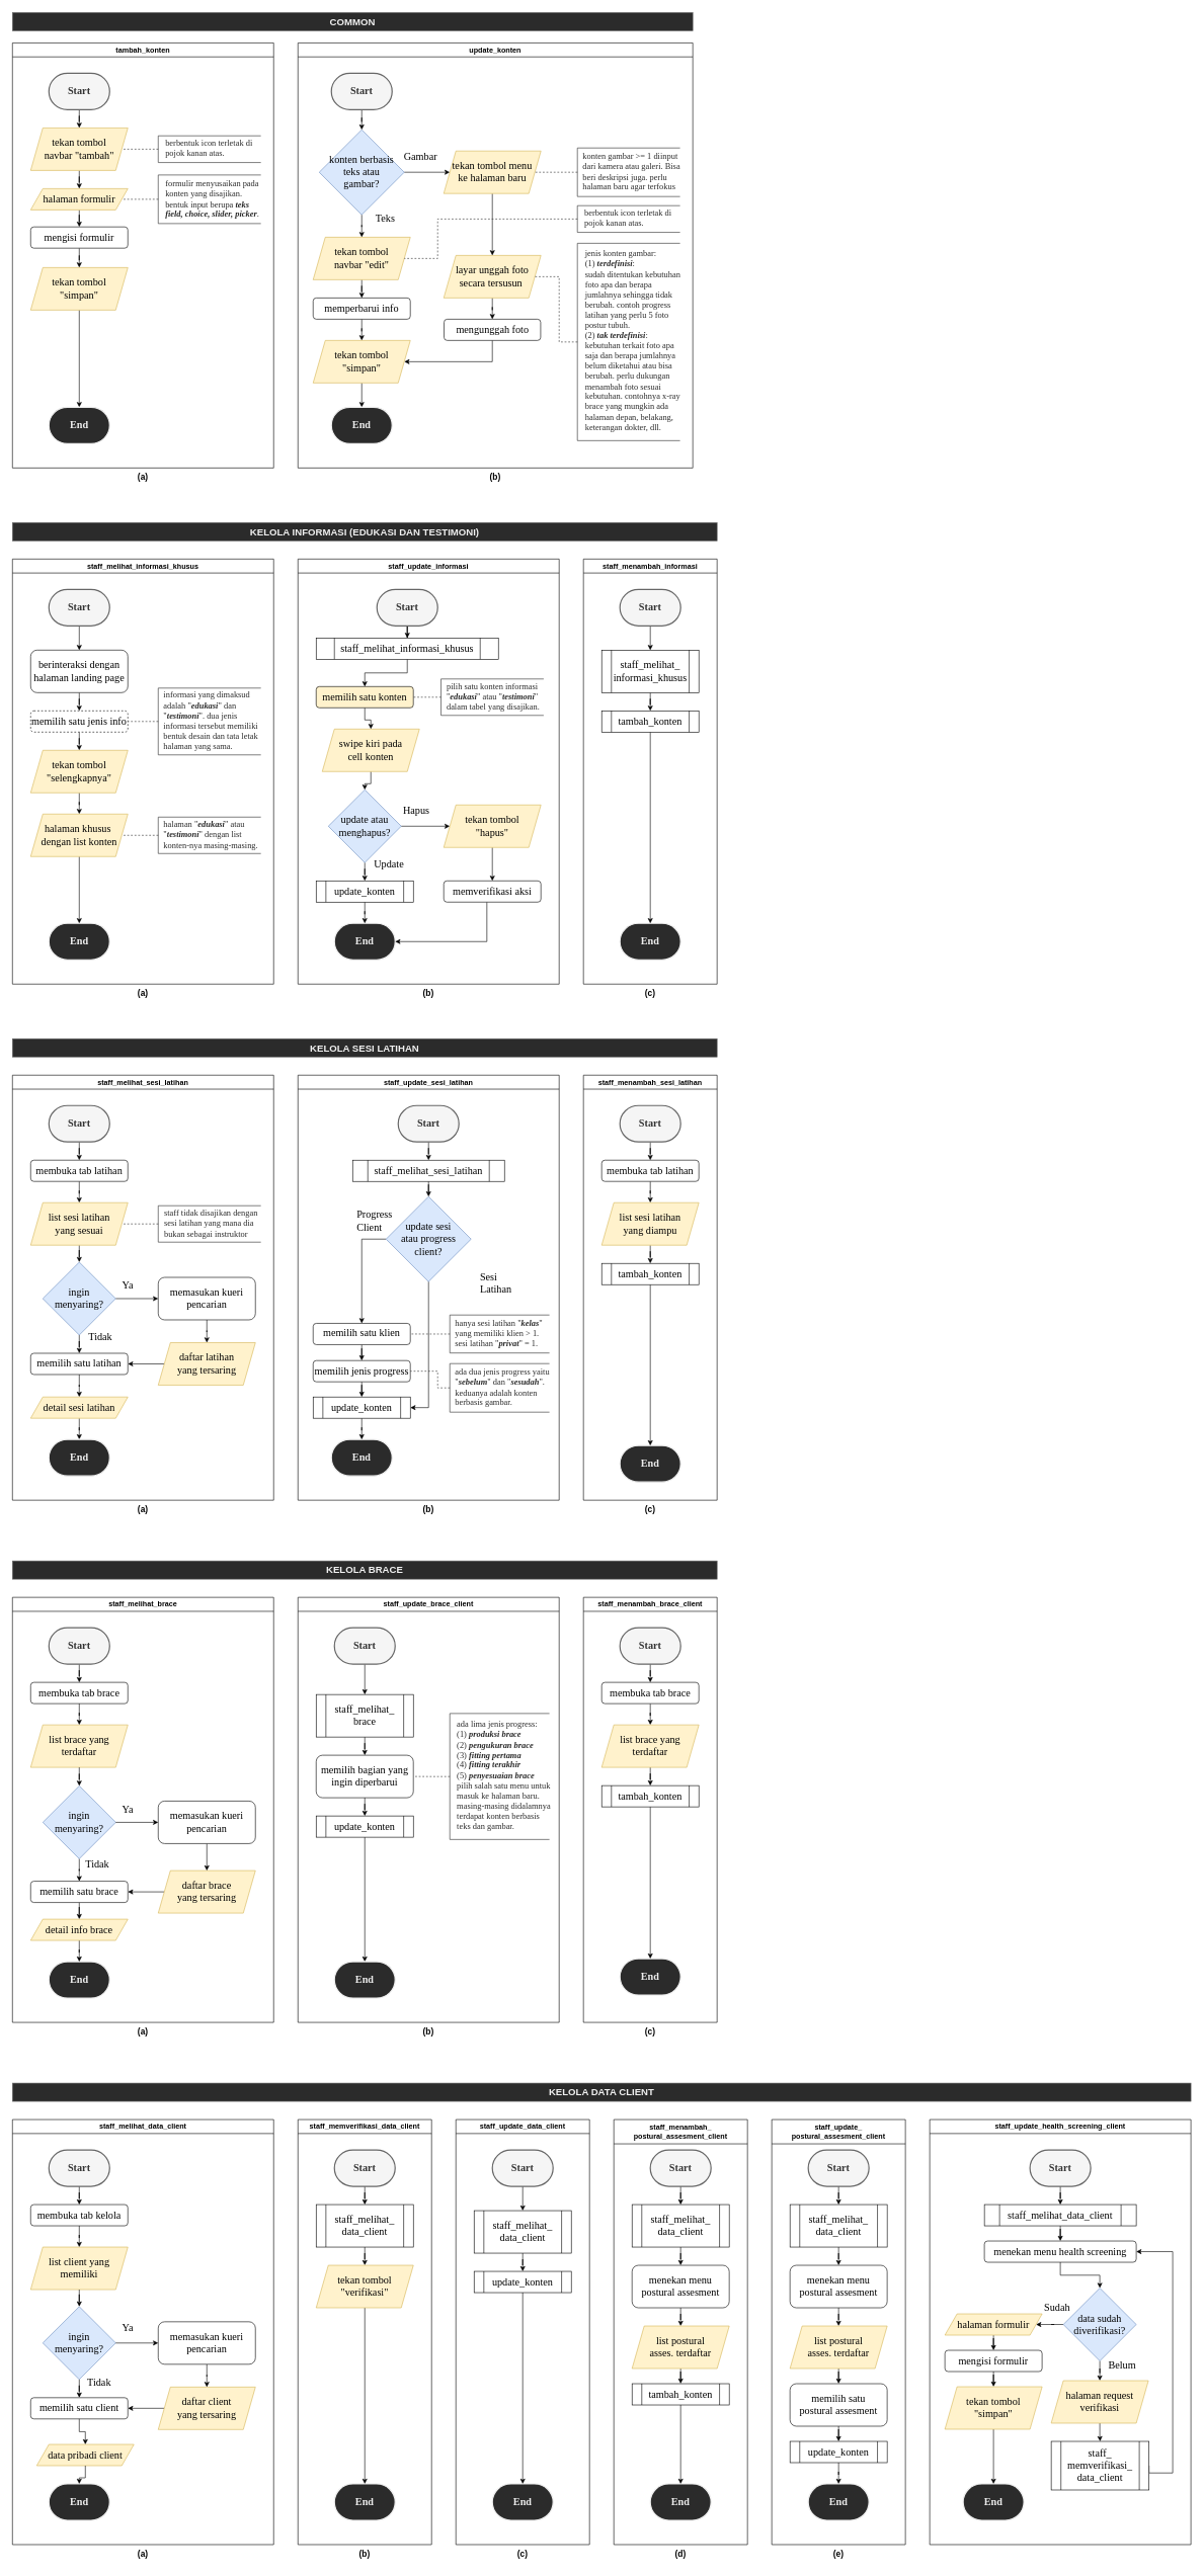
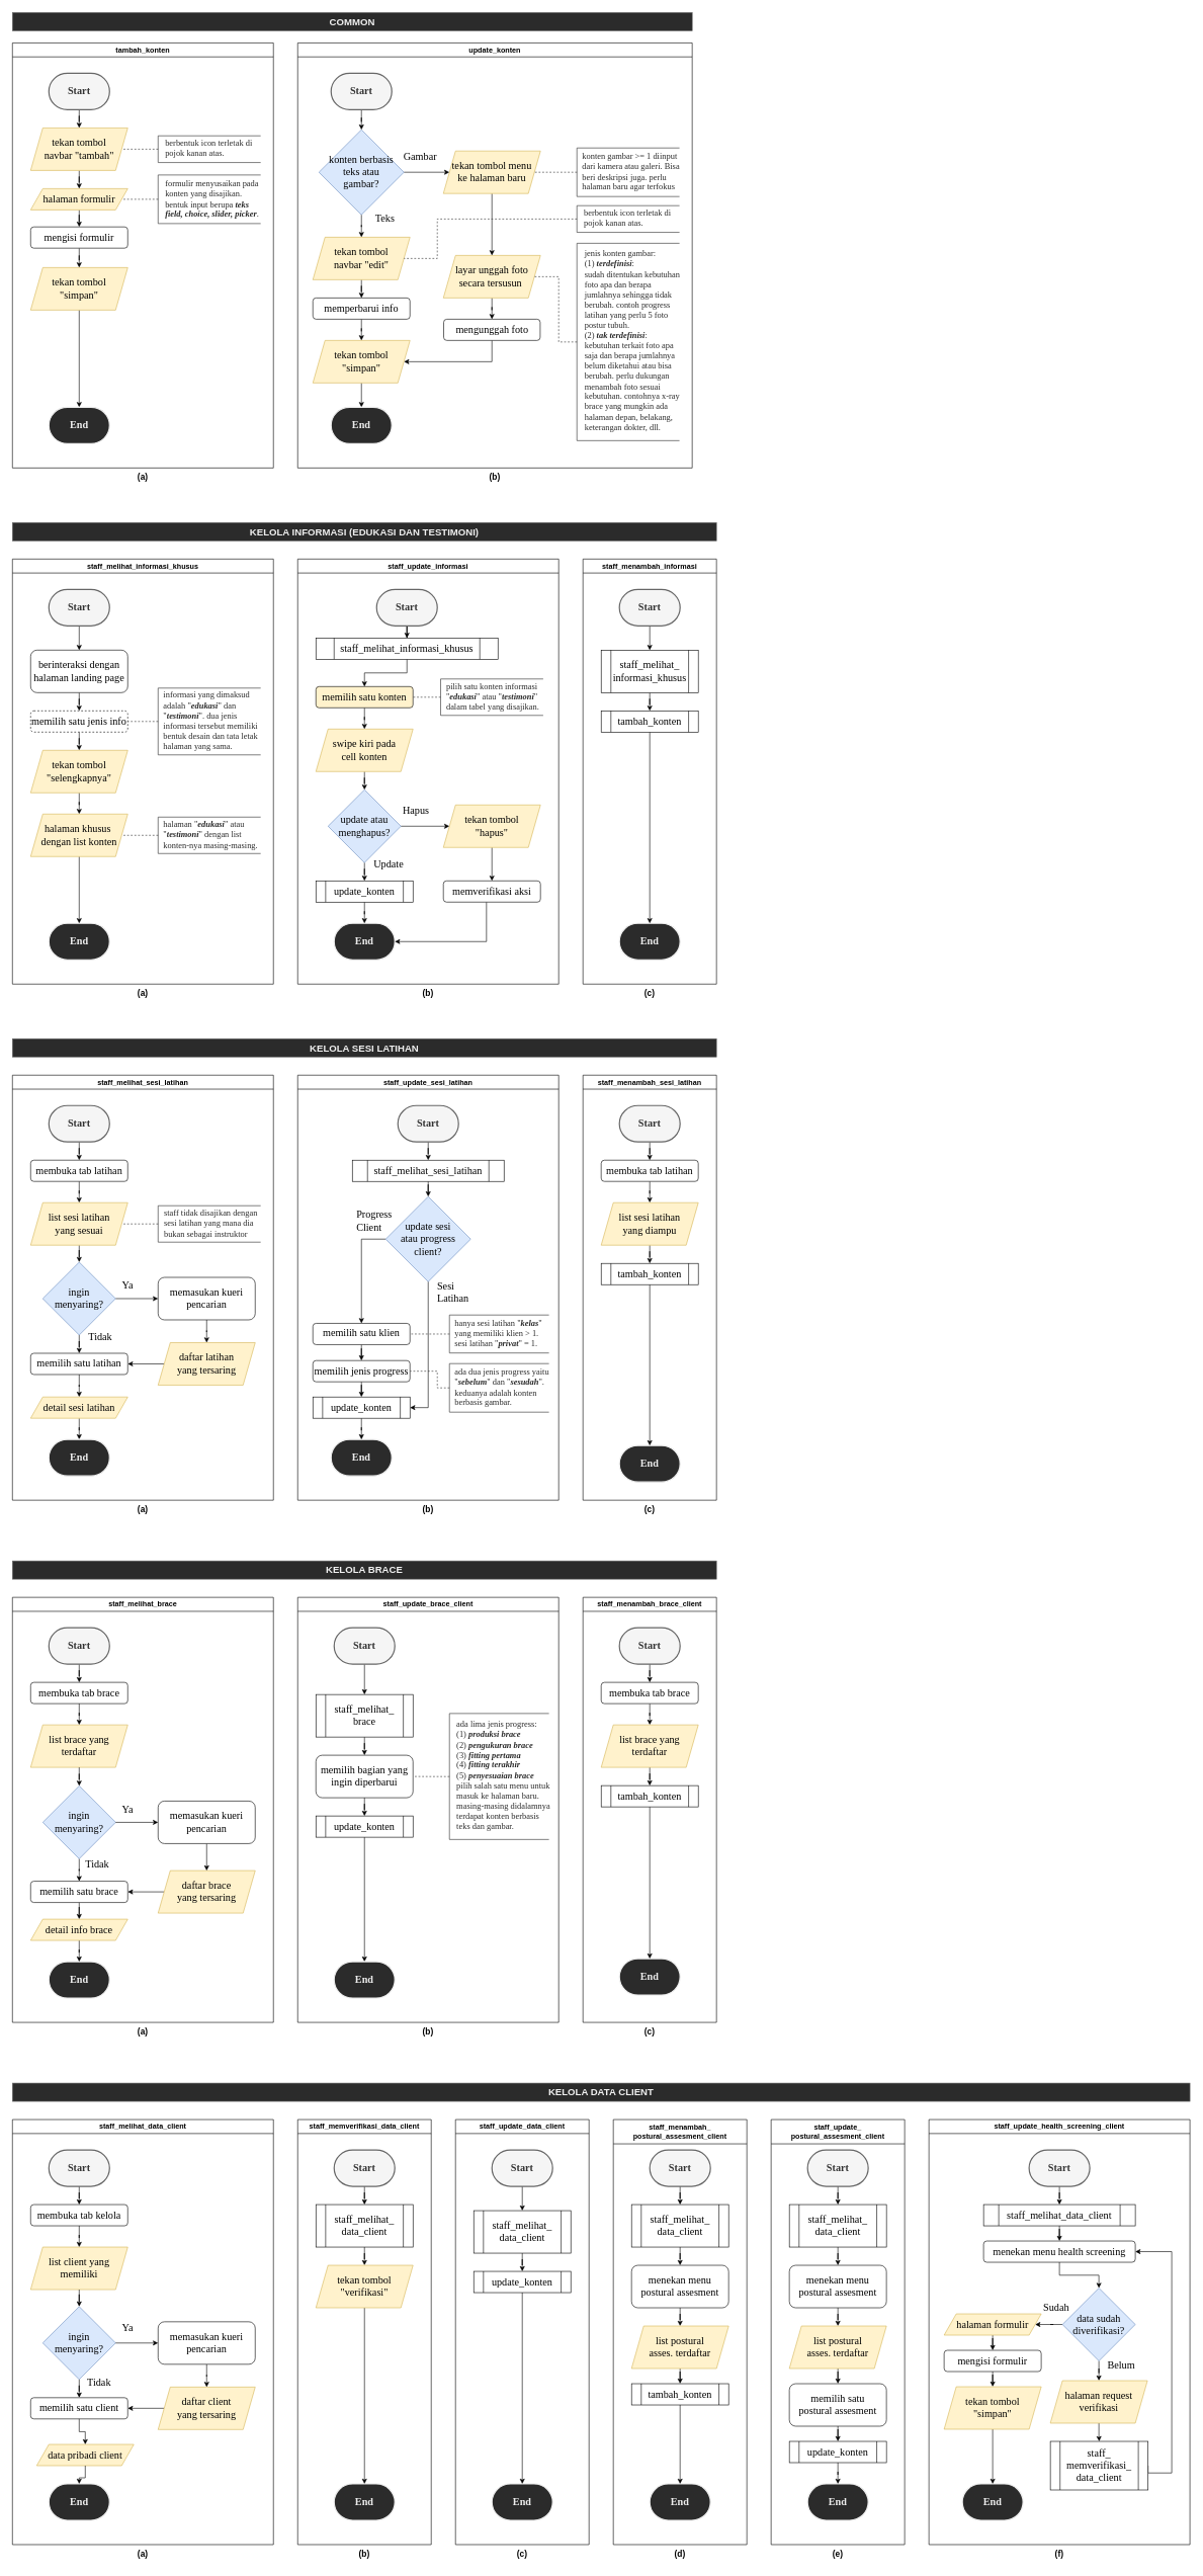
- <mxCell id="90" value="swipe kiri pada &lt;br&gt;cell konten" style="shape=parallelogram;perimeter=parallelogramPerimeter;whiteSpace=wrap;html=1;fixedSize=1;strokeWidth=1;fillColor=#fff2cc;strokeColor=#d6b656;fontSize=17;fontFamily=Times New Roman;" parent="83" vertex="1"><mxGeometry x="40" y="280" width="160" height="70" as="geometry" /></mxCell>
+ <mxCell id="90" value="swipe kiri pada &lt;br&gt;cell konten" style="shape=parallelogram;perimeter=parallelogramPerimeter;whiteSpace=wrap;html=1;fixedSize=1;strokeWidth=1;fillColor=#fff2cc;strokeColor=#d6b656;fontSize=17;fontFamily=Times New Roman;" parent="83" vertex="1"><mxGeometry x="30" y="280" width="160" height="70" as="geometry" /></mxCell>
- <mxCell id="123" value="&lt;font color=&quot;#000000&quot;&gt;Sesi&lt;br&gt;Latihan&lt;br&gt;&lt;/font&gt;" style="text;html=1;strokeColor=none;fillColor=none;align=left;verticalAlign=middle;whiteSpace=wrap;rounded=0;fontColor=#FFFFFF;fontSize=17;fontFamily=Times New Roman;" parent="108" vertex="1"><mxGeometry x="298" y="333.25" width="70" height="20" as="geometry" /></mxCell>
+ <mxCell id="123" value="&lt;font color=&quot;#000000&quot;&gt;Sesi&lt;br&gt;Latihan&lt;br&gt;&lt;/font&gt;" style="text;html=1;strokeColor=none;fillColor=none;align=left;verticalAlign=middle;whiteSpace=wrap;rounded=0;fontColor=#FFFFFF;fontSize=17;fontFamily=Times New Roman;" parent="108" vertex="1"><mxGeometry x="228" y="348.25" width="70" height="20" as="geometry" /></mxCell>
+ <mxCell id="309" value="(f)" style="text;html=1;strokeColor=none;fillColor=none;align=center;verticalAlign=middle;whiteSpace=wrap;rounded=0;fontStyle=1;fontSize=14;" parent="1" vertex="1"><mxGeometry x="1530" y="4190" width="430" height="30" as="geometry" /></mxCell>
